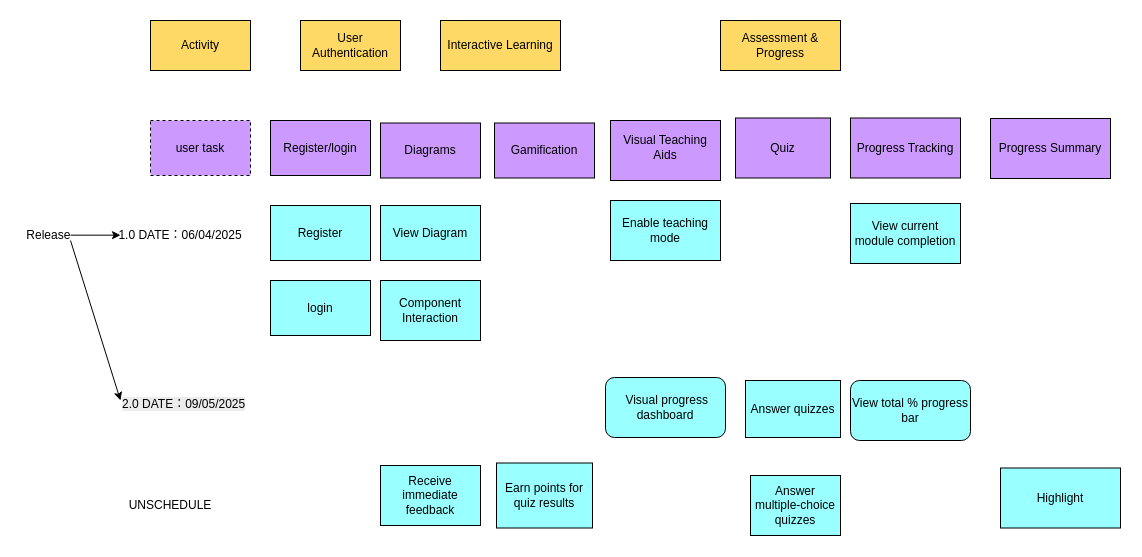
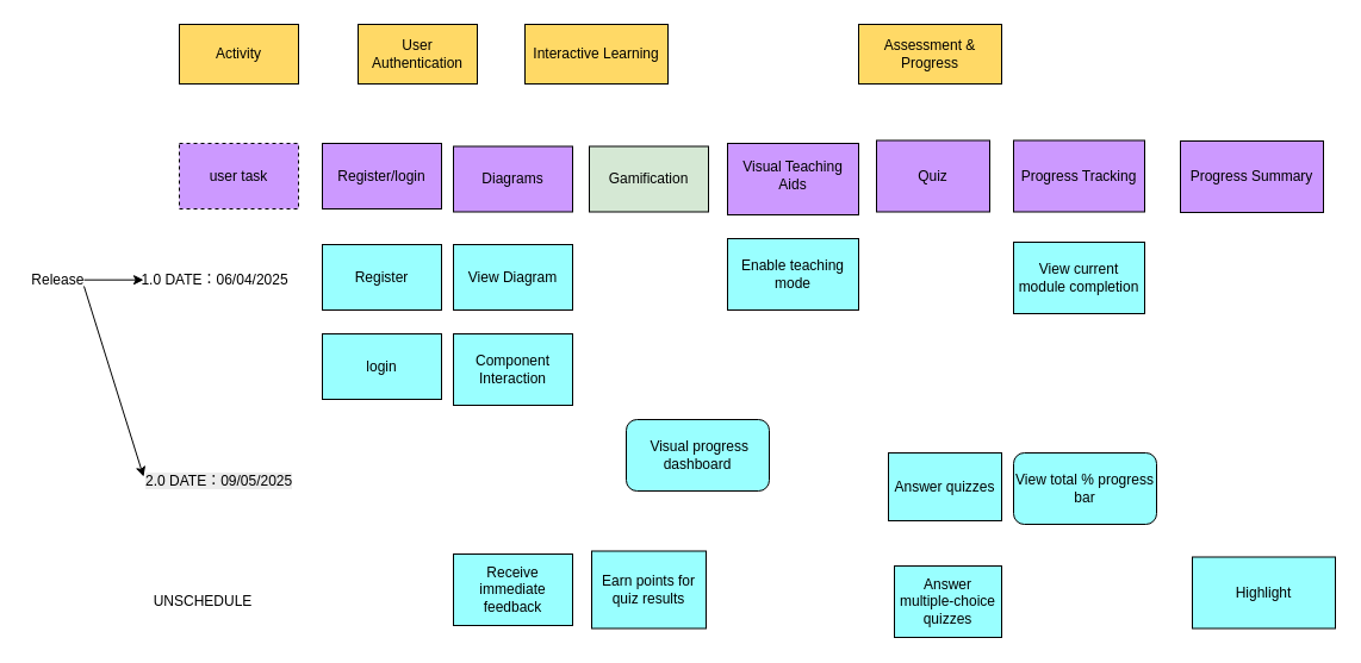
- <mxCell id="8" value="Gamification" style="rounded=0;whiteSpace=wrap;html=1;fillColor=#CC99FF;" parent="1" vertex="1"><mxGeometry x="494" y="122.5" width="100" height="55" as="geometry" /></mxCell>
+ <mxCell id="8" value="Gamification" style="rounded=0;whiteSpace=wrap;html=1;fillColor=#d5e8d4;" parent="1" vertex="1"><mxGeometry x="494" y="122.5" width="100" height="55" as="geometry" /></mxCell>
- <mxCell id="29" value="&amp;nbsp;Visual progress dashboard" style="rounded=1;whiteSpace=wrap;html=1;fillColor=#99FFFF;" parent="1" vertex="1"><mxGeometry x="605" y="377" width="120" height="60" as="geometry" /></mxCell>
+ <mxCell id="29" value="&amp;nbsp;Visual progress dashboard" style="rounded=1;whiteSpace=wrap;html=1;fillColor=#99FFFF;" parent="1" vertex="1"><mxGeometry x="525" y="352" width="120" height="60" as="geometry" /></mxCell>
